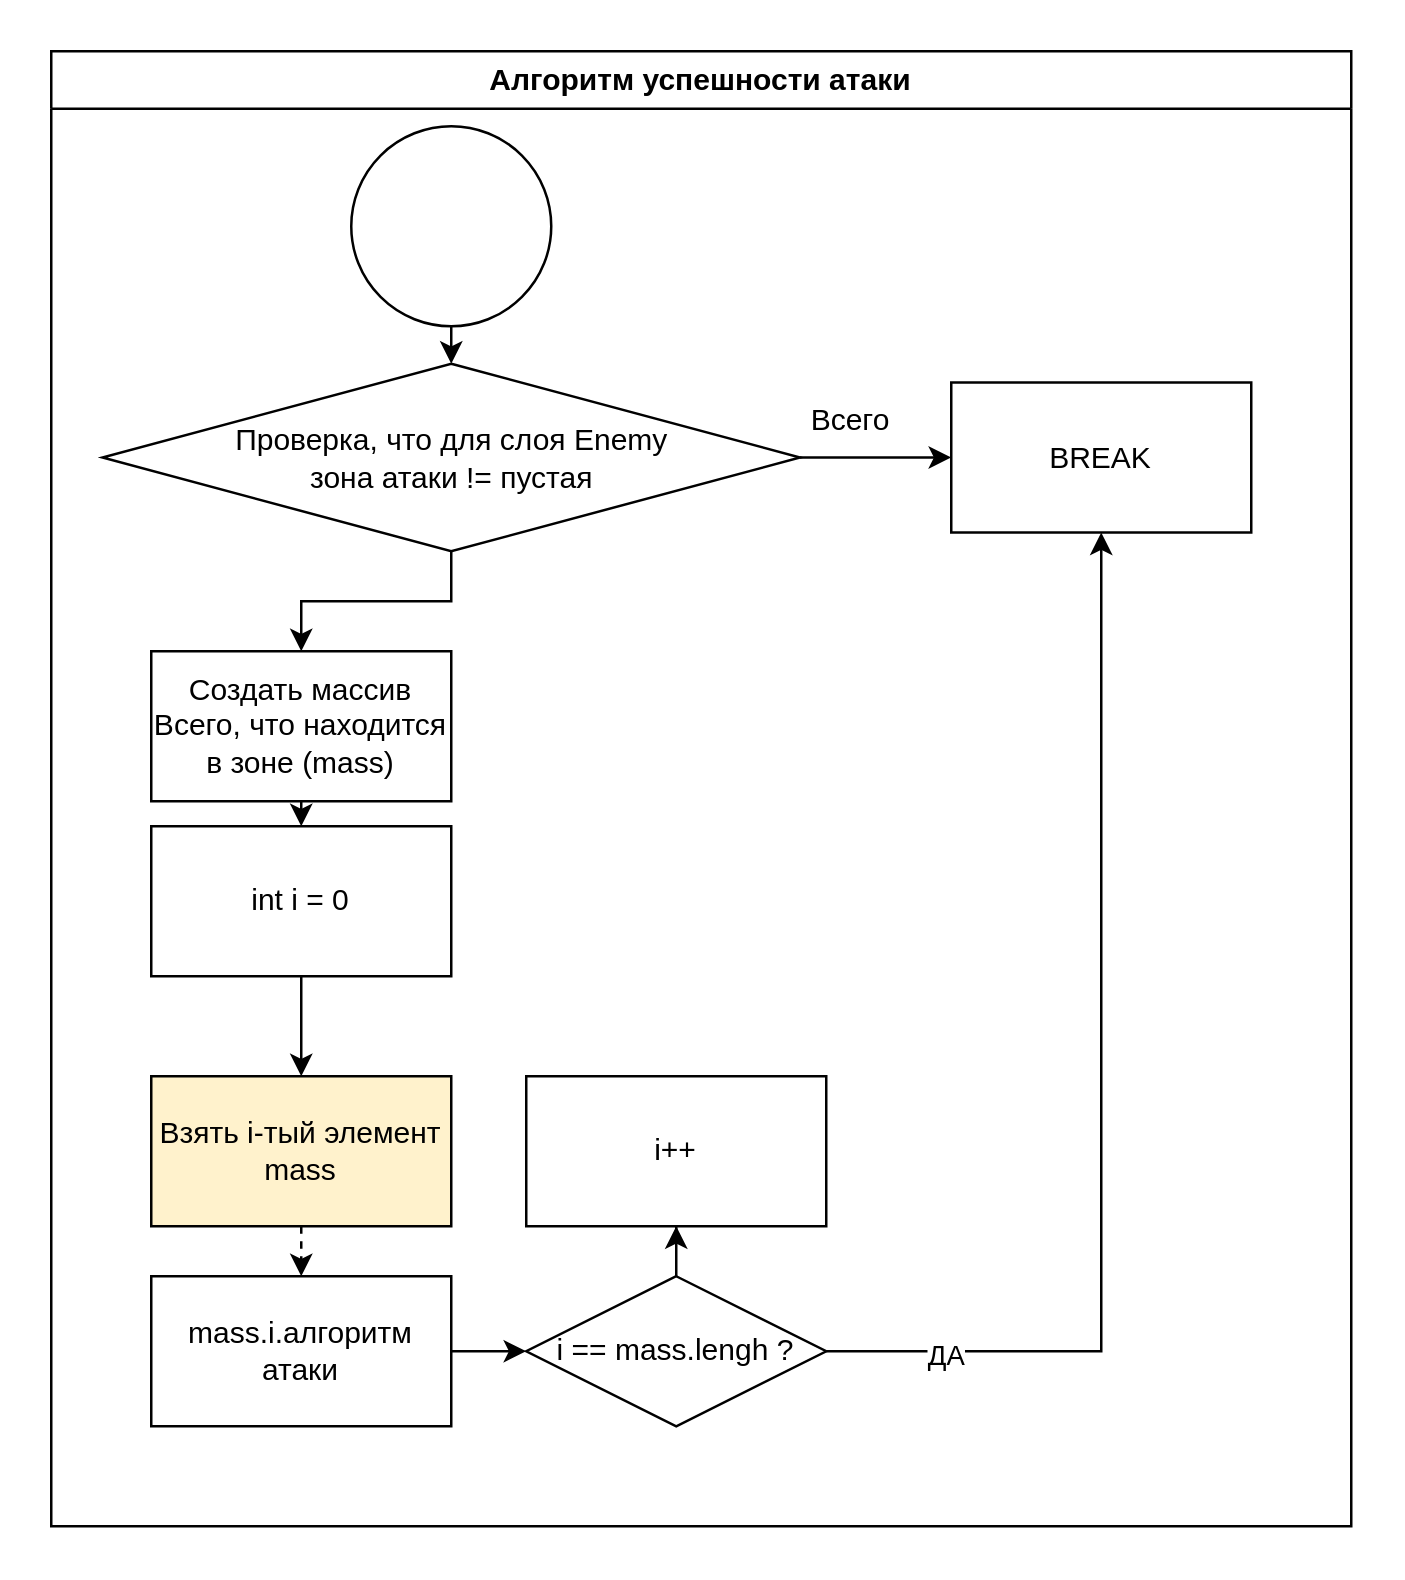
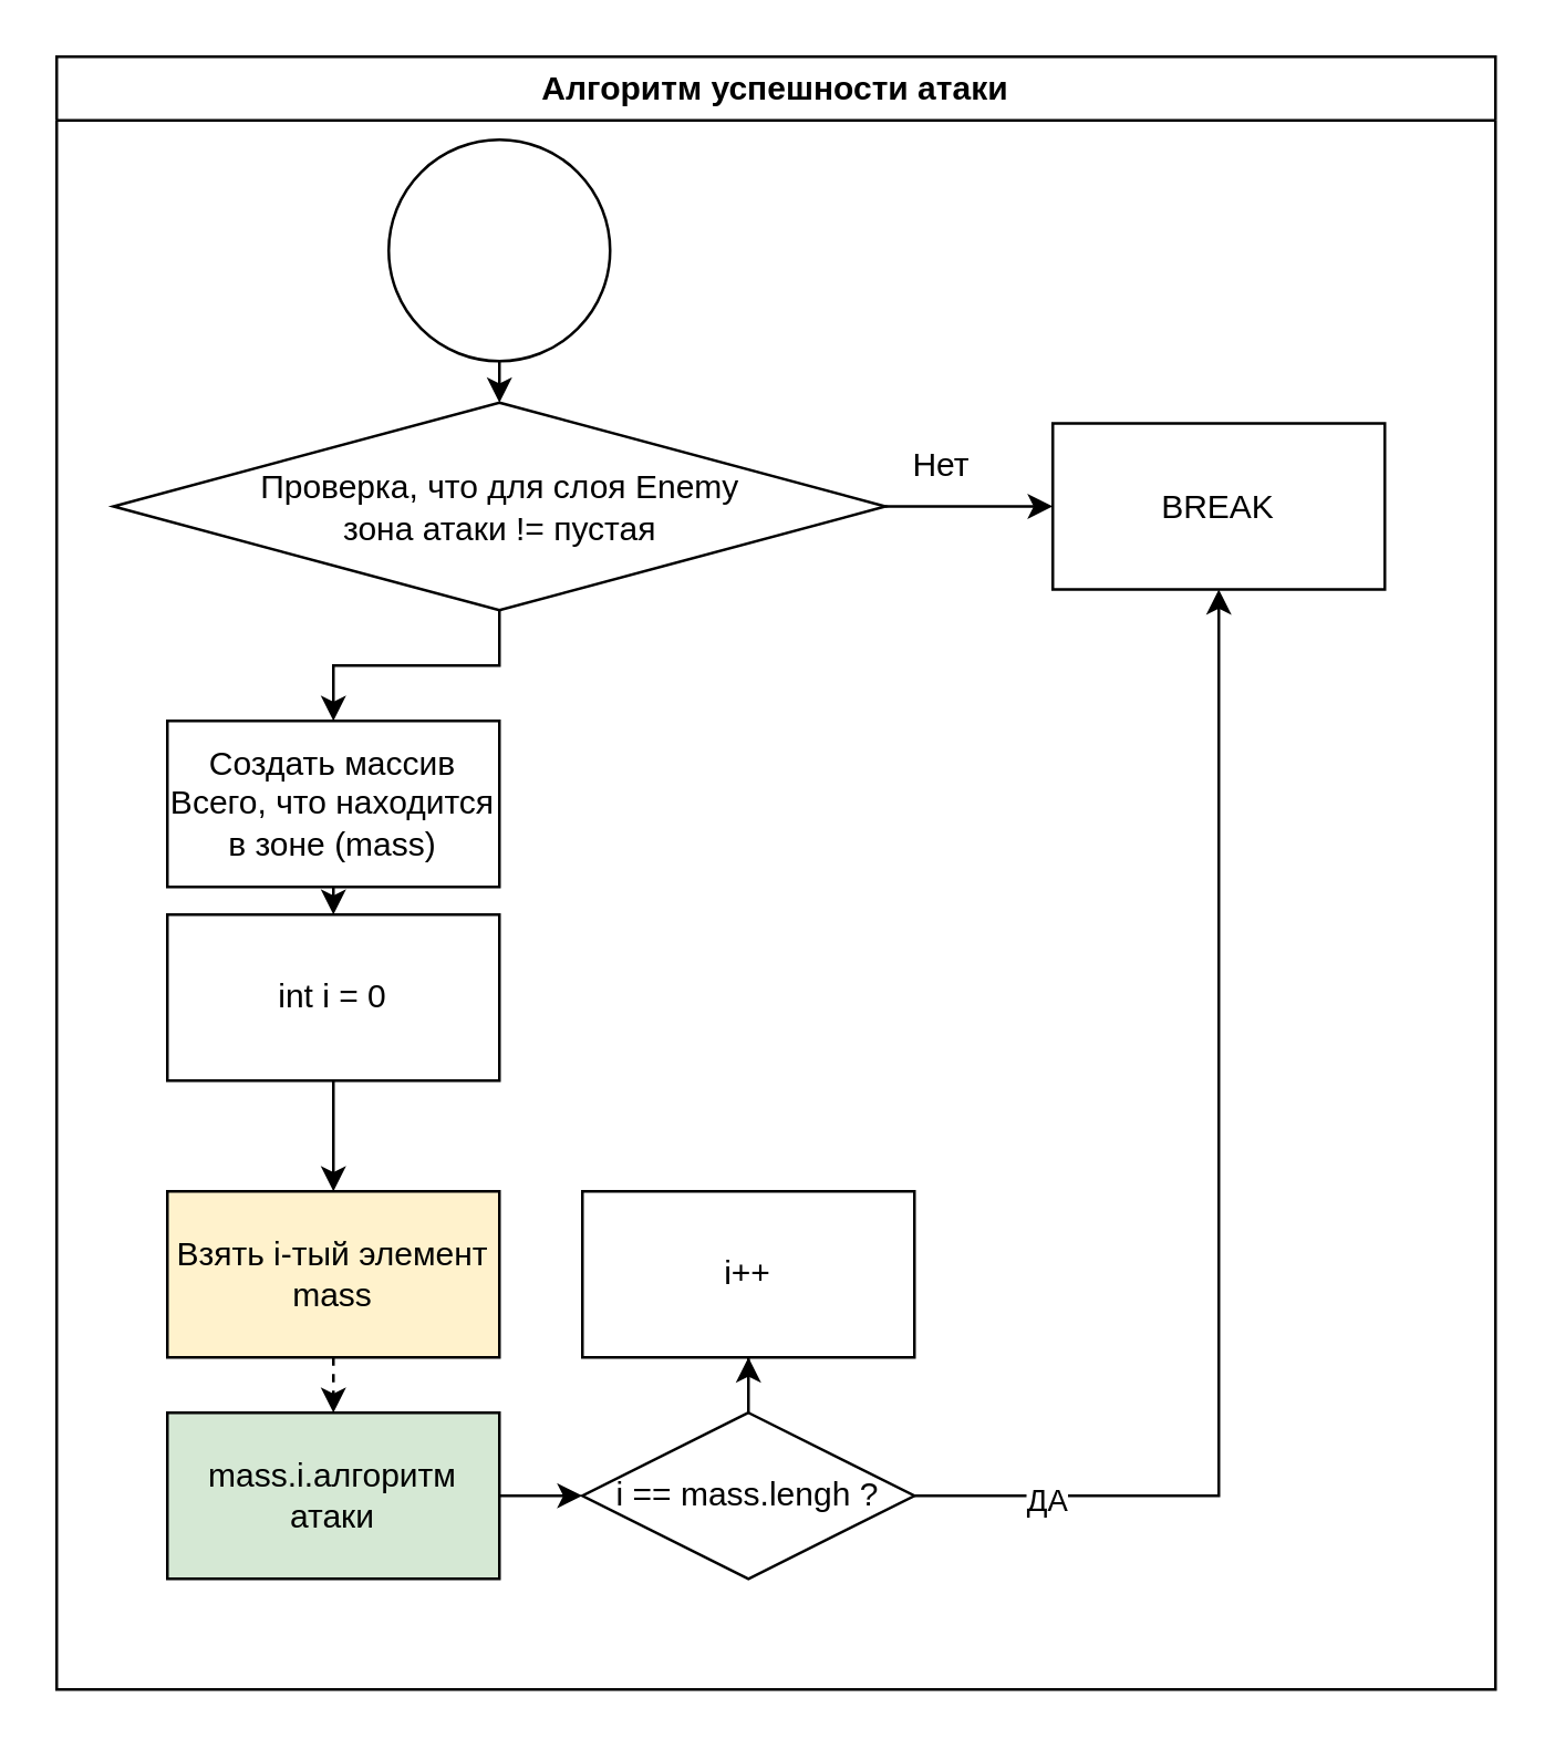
- <mxCell id="9" value="Всего" style="text;html=1;strokeColor=none;fillColor=none;align=center;verticalAlign=middle;whiteSpace=wrap;rounded=0;" vertex="1" parent="2"><mxGeometry x="290" y="132.5" width="60" height="30" as="geometry" /></mxCell>
+ <mxCell id="9" value="Нет" style="text;html=1;strokeColor=none;fillColor=none;align=center;verticalAlign=middle;whiteSpace=wrap;rounded=0;" vertex="1" parent="2"><mxGeometry x="290" y="132.5" width="60" height="30" as="geometry" /></mxCell>
- <mxCell id="17" value="mass.i.алгоритм атаки" style="rounded=0;whiteSpace=wrap;html=1;" vertex="1" parent="2"><mxGeometry x="40" y="490" width="120" height="60" as="geometry" /></mxCell>
+ <mxCell id="17" value="mass.i.алгоритм атаки" style="rounded=0;whiteSpace=wrap;html=1;fillColor=#d5e8d4;" vertex="1" parent="2"><mxGeometry x="40" y="490" width="120" height="60" as="geometry" /></mxCell>
